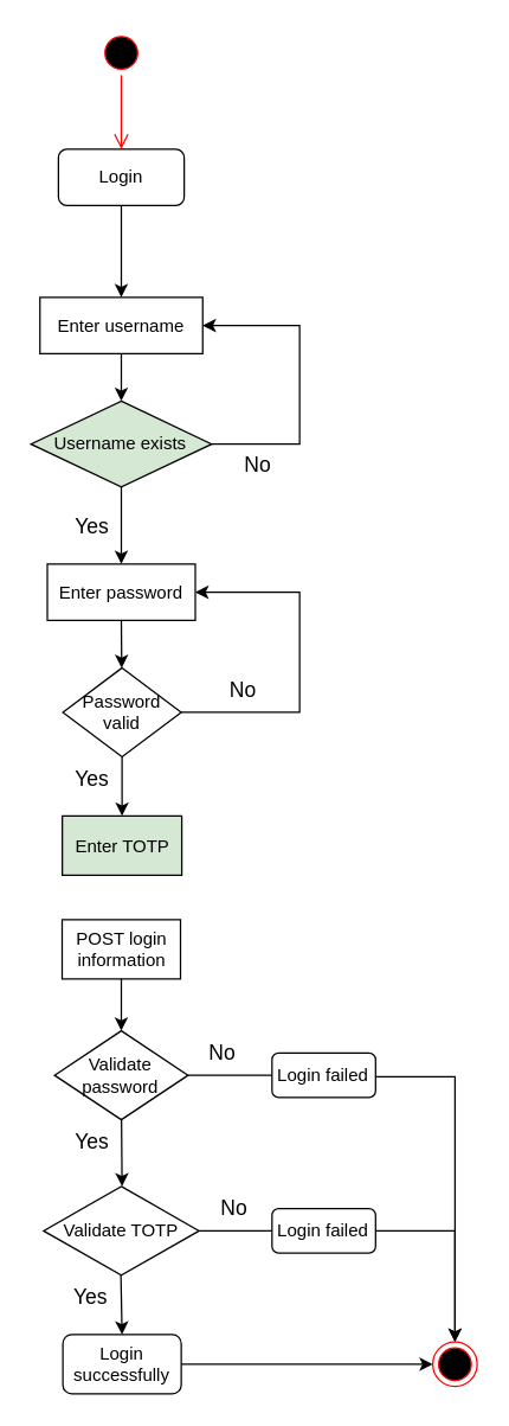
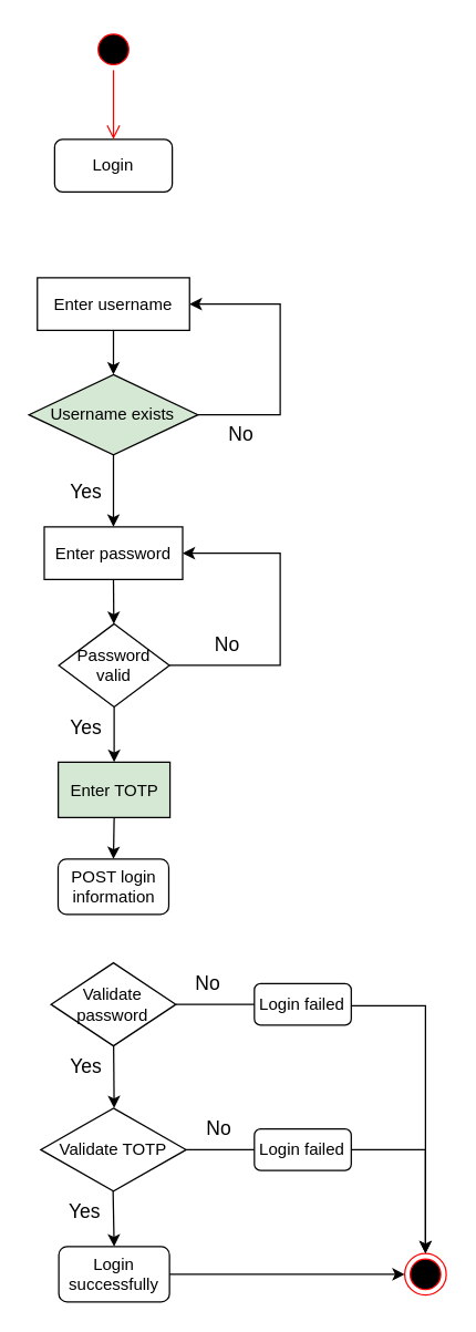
- <mxCell id="4" value="" style="endArrow=classic;html=1;rounded=0;exitX=0.5;exitY=1;exitDx=0;exitDy=0;entryX=0.5;entryY=0;entryDx=0;entryDy=0;" edge="1" parent="1" source="3" target="2"><mxGeometry width="50" height="50" relative="1" as="geometry"><mxPoint x="17.5" y="12" as="sourcePoint" /><mxPoint x="67.5" y="-38" as="targetPoint" /></mxGeometry></mxCell>
+ <mxCell id="22" value="" style="endArrow=classic;html=1;rounded=0;fontSize=12;exitX=0.5;exitY=1;exitDx=0;exitDy=0;entryX=0.5;entryY=0;entryDx=0;entryDy=0;" edge="1" parent="1" source="14" target="15"><mxGeometry width="50" height="50" relative="1" as="geometry"><mxPoint x="82" y="670" as="sourcePoint" /><mxPoint x="132" y="620" as="targetPoint" /></mxGeometry></mxCell>
- <mxCell id="15" value="POST login information" style="rounded=0;whiteSpace=wrap;html=1;fontSize=12;" vertex="1" parent="1"><mxGeometry x="41.5" y="620" width="80" height="40" as="geometry" /></mxCell>
+ <mxCell id="15" value="POST login information" style="whiteSpace=wrap;html=1;fontSize=12;rounded=1;" vertex="1" parent="1"><mxGeometry x="41.5" y="620" width="80" height="40" as="geometry" /></mxCell>
- <mxCell id="24" value="" style="endArrow=classic;html=1;rounded=0;fontSize=12;exitX=0.5;exitY=1;exitDx=0;exitDy=0;" edge="1" parent="1" source="15" target="23"><mxGeometry width="50" height="50" relative="1" as="geometry"><mxPoint x="112" y="780" as="sourcePoint" /><mxPoint x="162" y="730" as="targetPoint" /></mxGeometry></mxCell>
